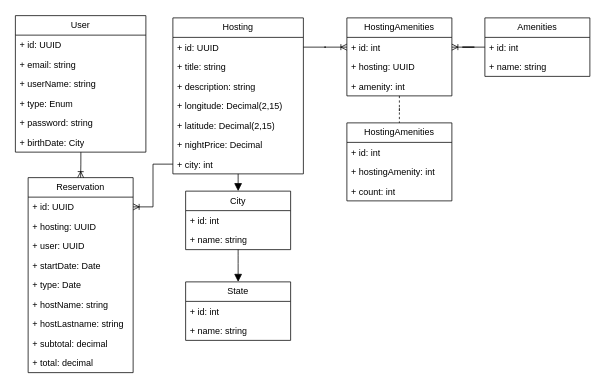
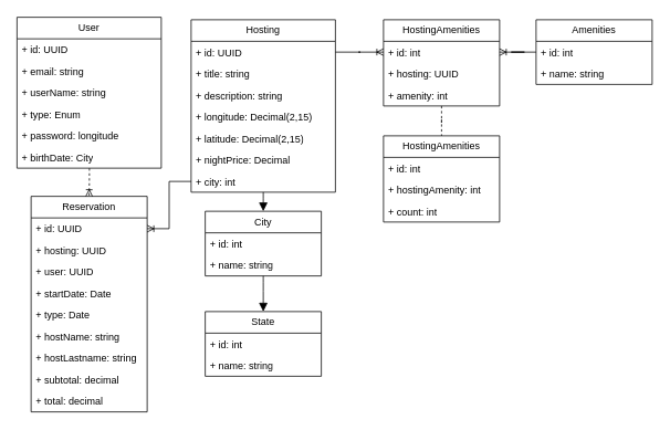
- <mxCell id="7" value="+ password: string" style="text;strokeColor=none;fillColor=none;align=left;verticalAlign=top;spacingLeft=4;spacingRight=4;overflow=hidden;rotatable=0;points=[[0,0.5],[1,0.5]];portConstraint=eastwest;whiteSpace=wrap;html=1;" vertex="1" parent="2"><mxGeometry y="130" width="174" height="26" as="geometry" /></mxCell>
+ <mxCell id="7" value="+ password: longitude" style="text;strokeColor=none;fillColor=none;align=left;verticalAlign=top;spacingLeft=4;spacingRight=4;overflow=hidden;rotatable=0;points=[[0,0.5],[1,0.5]];portConstraint=eastwest;whiteSpace=wrap;html=1;" vertex="1" parent="2"><mxGeometry y="130" width="174" height="26" as="geometry" /></mxCell>
- <mxCell id="50" value="" style="fontSize=12;html=1;endArrow=ERoneToMany;rounded=0;exitX=0.502;exitY=1.005;exitDx=0;exitDy=0;exitPerimeter=0;entryX=0.5;entryY=0;entryDx=0;entryDy=0;edgeStyle=orthogonalEdgeStyle;" edge="1" parent="1" source="8" target="40"><mxGeometry width="100" height="100" relative="1" as="geometry"><mxPoint x="182" y="343" as="sourcePoint" /><mxPoint x="282" y="243" as="targetPoint" /></mxGeometry></mxCell>
+ <mxCell id="50" value="" style="fontSize=12;html=1;endArrow=ERoneToMany;rounded=0;exitX=0.502;exitY=1.005;exitDx=0;exitDy=0;exitPerimeter=0;entryX=0.5;entryY=0;entryDx=0;entryDy=0;edgeStyle=orthogonalEdgeStyle;dashed=1;" edge="1" parent="1" source="8" target="40"><mxGeometry width="100" height="100" relative="1" as="geometry"><mxPoint x="182" y="343" as="sourcePoint" /><mxPoint x="282" y="243" as="targetPoint" /></mxGeometry></mxCell>
